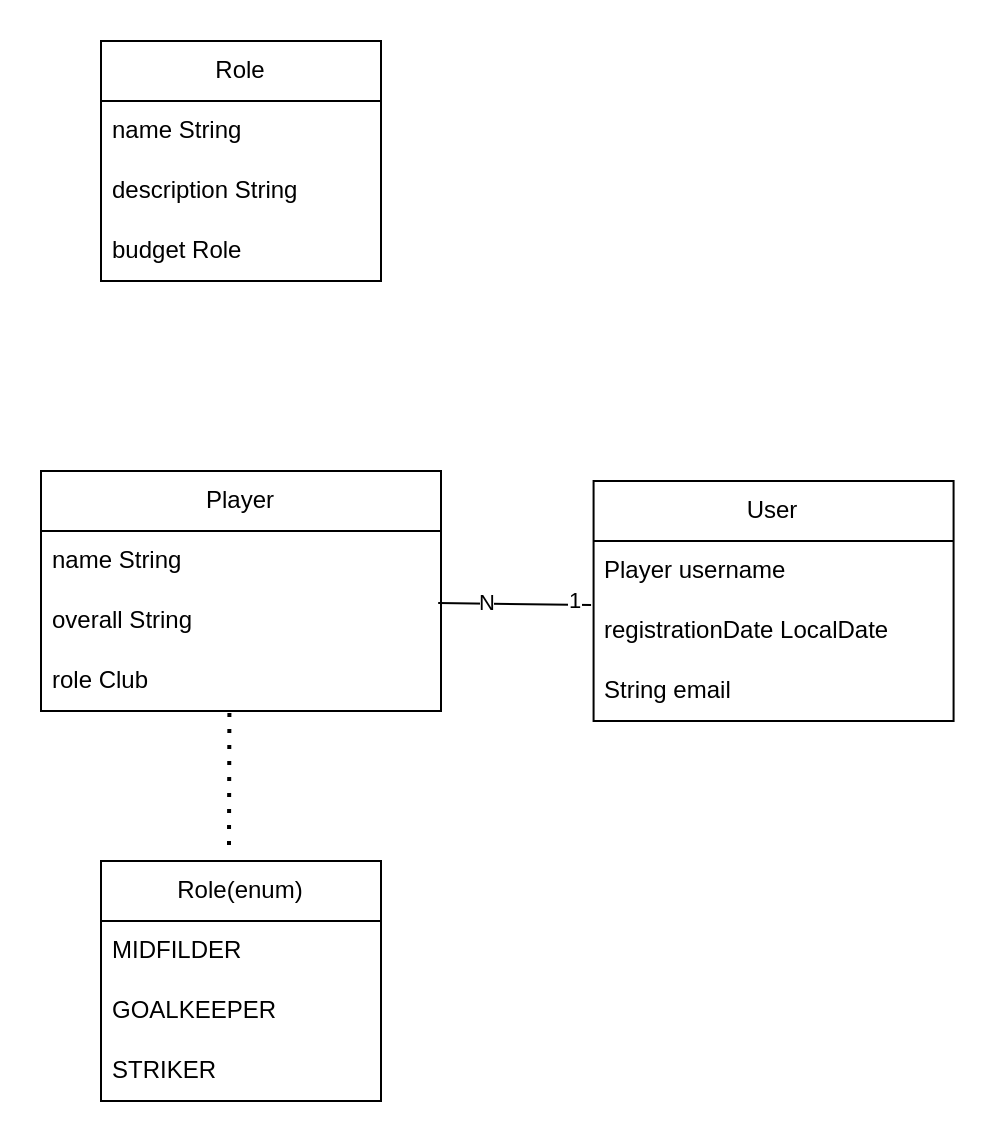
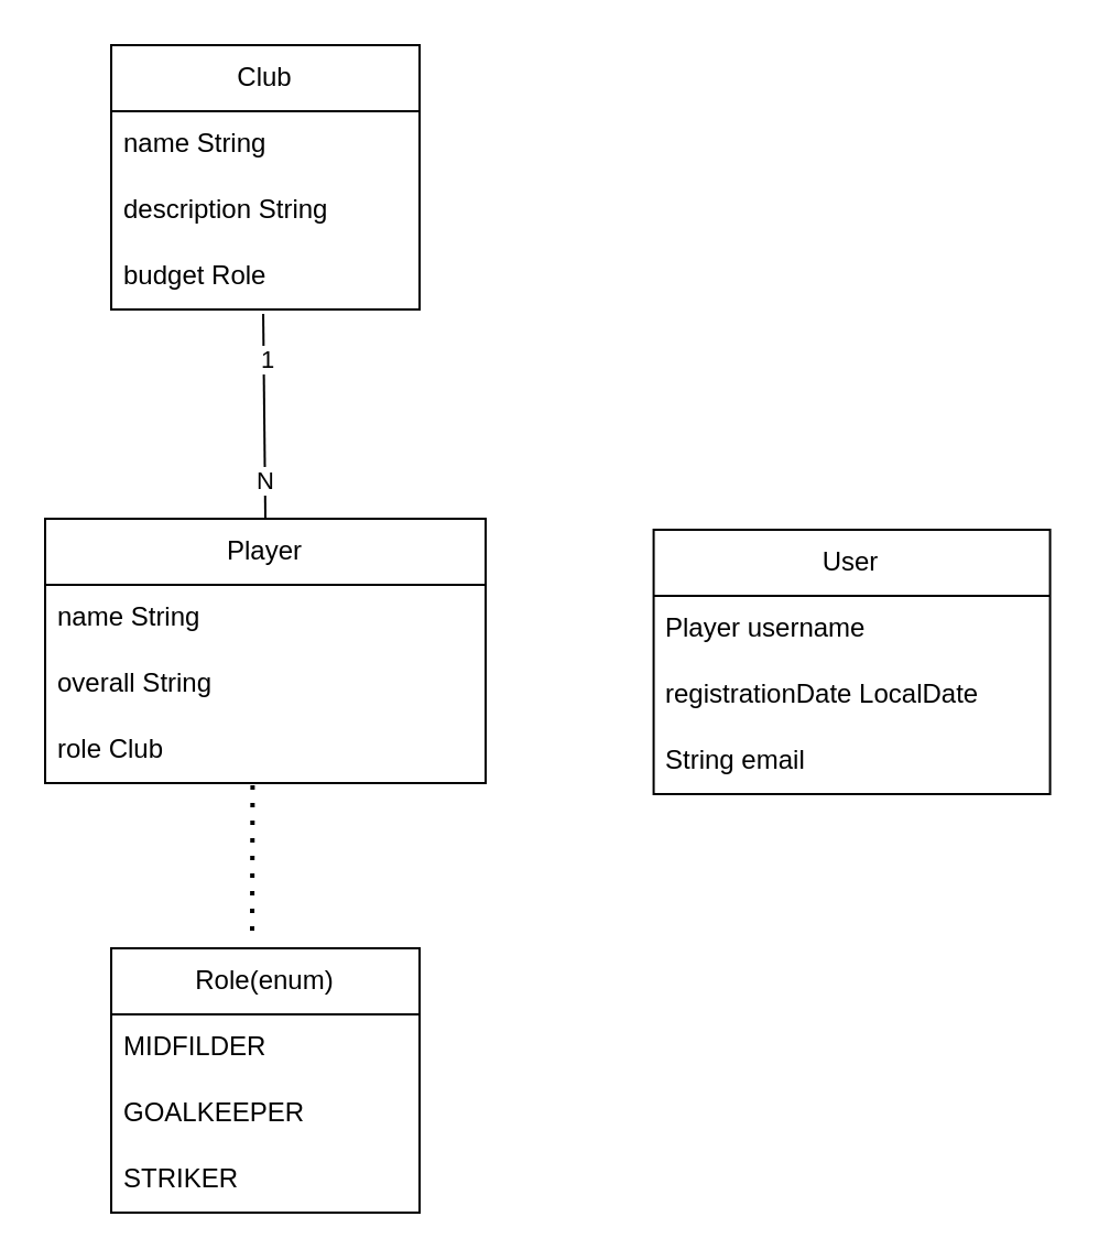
- <mxCell id="2" value="Role" style="swimlane;fontStyle=0;childLayout=stackLayout;horizontal=1;startSize=30;horizontalStack=0;resizeParent=1;resizeParentMax=0;resizeLast=0;collapsible=1;marginBottom=0;whiteSpace=wrap;html=1;" parent="1" vertex="1"><mxGeometry x="50" y="20" width="140" height="120" as="geometry" /></mxCell>
+ <mxCell id="2" value="Club" style="swimlane;fontStyle=0;childLayout=stackLayout;horizontal=1;startSize=30;horizontalStack=0;resizeParent=1;resizeParentMax=0;resizeLast=0;collapsible=1;marginBottom=0;whiteSpace=wrap;html=1;" parent="1" vertex="1"><mxGeometry x="50" y="20" width="140" height="120" as="geometry" /></mxCell>
+ <mxCell id="18" value="" style="endArrow=none;html=1;rounded=0;exitX=0.493;exitY=1.067;exitDx=0;exitDy=0;exitPerimeter=0;entryX=0.5;entryY=0;entryDx=0;entryDy=0;" parent="1" source="5" target="10" edge="1"><mxGeometry width="50" height="50" relative="1" as="geometry"><mxPoint x="220" y="145" as="sourcePoint" /><mxPoint x="270" y="95" as="targetPoint" /></mxGeometry></mxCell>
+ <mxCell id="19" value="1" style="edgeLabel;html=1;align=center;verticalAlign=middle;resizable=0;points=[];" parent="18" vertex="1" connectable="0"><mxGeometry x="-0.548" y="3" relative="1" as="geometry"><mxPoint x="-2" as="offset" /></mxGeometry></mxCell>
+ <mxCell id="20" value="N" style="edgeLabel;html=1;align=center;verticalAlign=middle;resizable=0;points=[];" parent="18" vertex="1" connectable="0"><mxGeometry x="0.613" y="-2" relative="1" as="geometry"><mxPoint x="2" as="offset" /></mxGeometry></mxCell>
- <mxCell id="21" value="" style="endArrow=none;html=1;rounded=0;exitX=0.993;exitY=0.2;exitDx=0;exitDy=0;exitPerimeter=0;entryX=-0.007;entryY=0.067;entryDx=0;entryDy=0;entryPerimeter=0;" parent="1" source="12" target="8" edge="1"><mxGeometry width="50" height="50" relative="1" as="geometry"><mxPoint x="240" y="370" as="sourcePoint" /><mxPoint x="290" y="320" as="targetPoint" /></mxGeometry></mxCell>
- <mxCell id="22" value="1" style="edgeLabel;html=1;align=center;verticalAlign=middle;resizable=0;points=[];" parent="21" vertex="1" connectable="0"><mxGeometry x="0.771" y="3" relative="1" as="geometry"><mxPoint y="1" as="offset" /></mxGeometry></mxCell>
- <mxCell id="23" value="N" style="edgeLabel;html=1;align=center;verticalAlign=middle;resizable=0;points=[];" parent="21" vertex="1" connectable="0"><mxGeometry x="-0.772" y="-1" relative="1" as="geometry"><mxPoint x="15" y="-2" as="offset" /></mxGeometry></mxCell>
